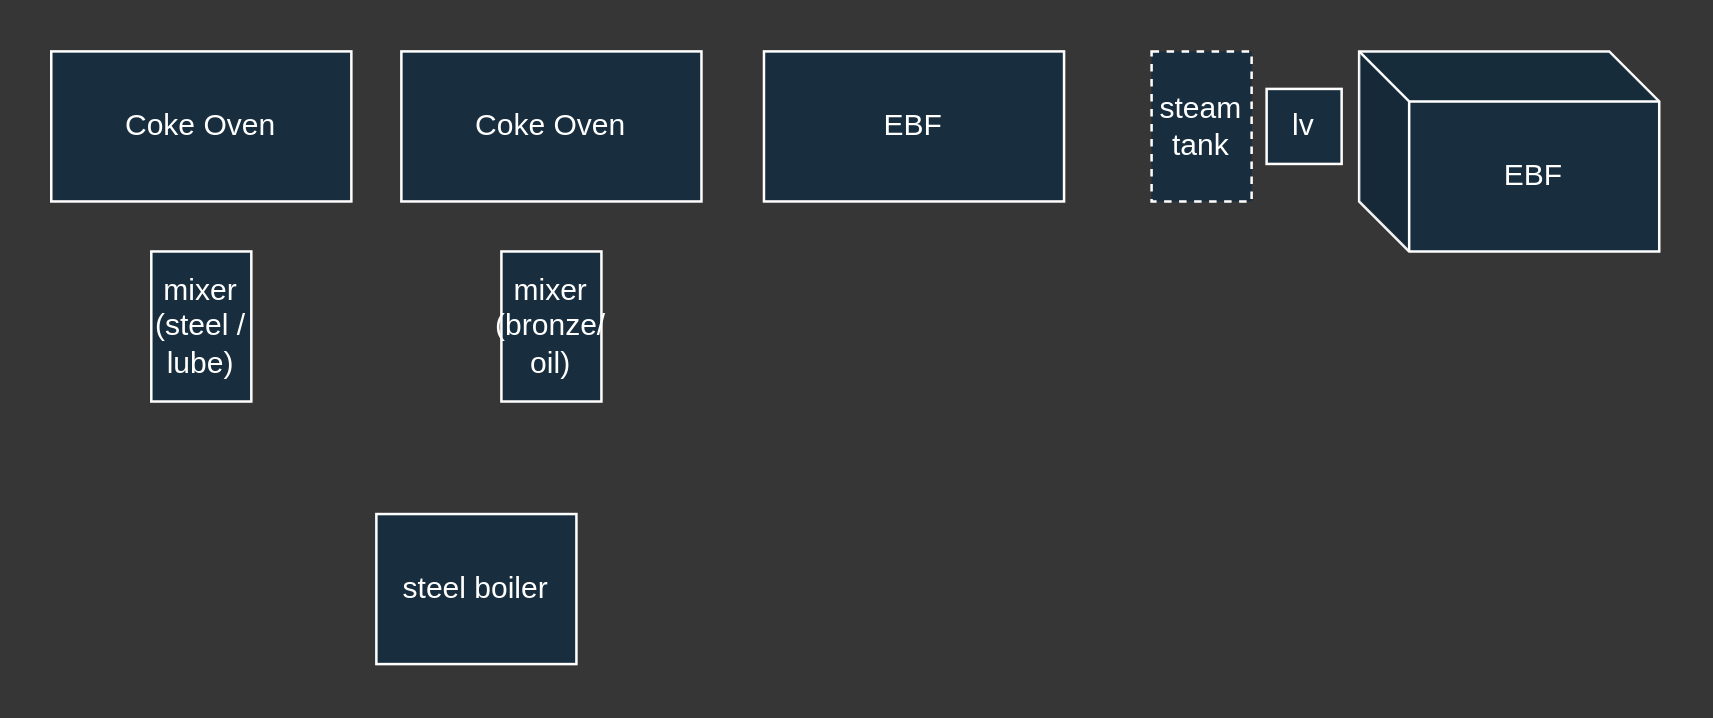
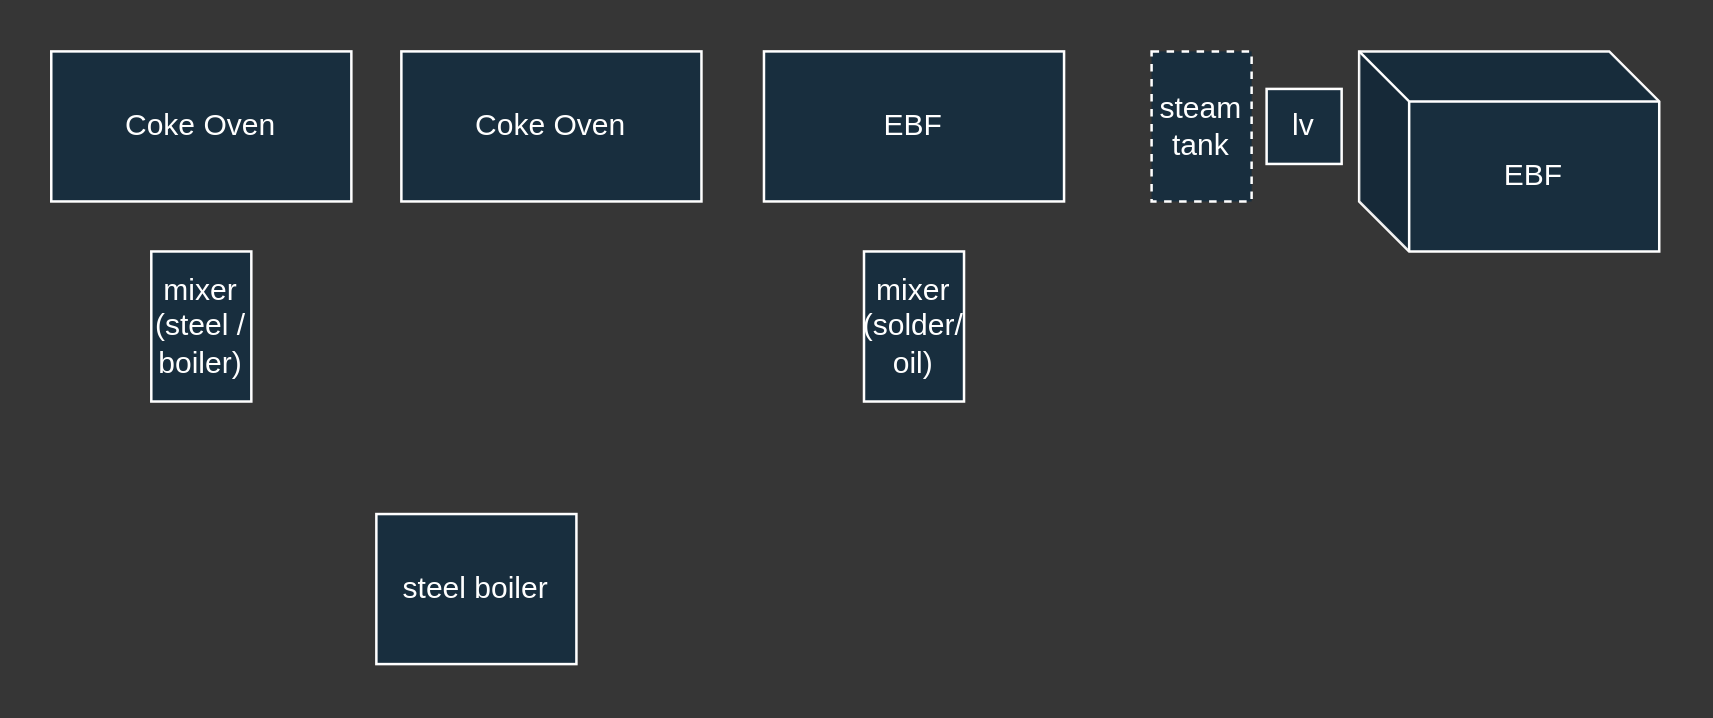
- <mxCell id="8" value="&lt;div&gt;mixer&lt;/div&gt;&lt;div&gt;(steel / lube)&lt;br&gt;&lt;/div&gt;" style="rounded=0;whiteSpace=wrap;html=1;strokeColor=#FFFFFF;fontColor=#FFFFFF;fillColor=#182E3E;" vertex="1" parent="1"><mxGeometry x="60" y="100" width="40" height="60" as="geometry" /></mxCell>
+ <mxCell id="8" value="&lt;div&gt;mixer&lt;/div&gt;&lt;div&gt;(steel / boiler)&lt;br&gt;&lt;/div&gt;" style="rounded=0;whiteSpace=wrap;html=1;strokeColor=#FFFFFF;fontColor=#FFFFFF;fillColor=#182E3E;" vertex="1" parent="1"><mxGeometry x="60" y="100" width="40" height="60" as="geometry" /></mxCell>
- <mxCell id="9" value="&lt;div&gt;mixer&lt;/div&gt;&lt;div&gt;(bronze/ oil)&lt;br&gt;&lt;/div&gt;" style="rounded=0;whiteSpace=wrap;html=1;strokeColor=#FFFFFF;fontColor=#FFFFFF;fillColor=#182E3E;" vertex="1" parent="1"><mxGeometry x="200" y="100" width="40" height="60" as="geometry" /></mxCell>
+ <mxCell id="11" value="&lt;div&gt;mixer&lt;/div&gt;&lt;div&gt;(solder/ oil)&lt;br&gt;&lt;/div&gt;" style="rounded=0;whiteSpace=wrap;html=1;strokeColor=#FFFFFF;fontColor=#FFFFFF;fillColor=#182E3E;" vertex="1" parent="1"><mxGeometry x="345" y="100" width="40" height="60" as="geometry" /></mxCell>
